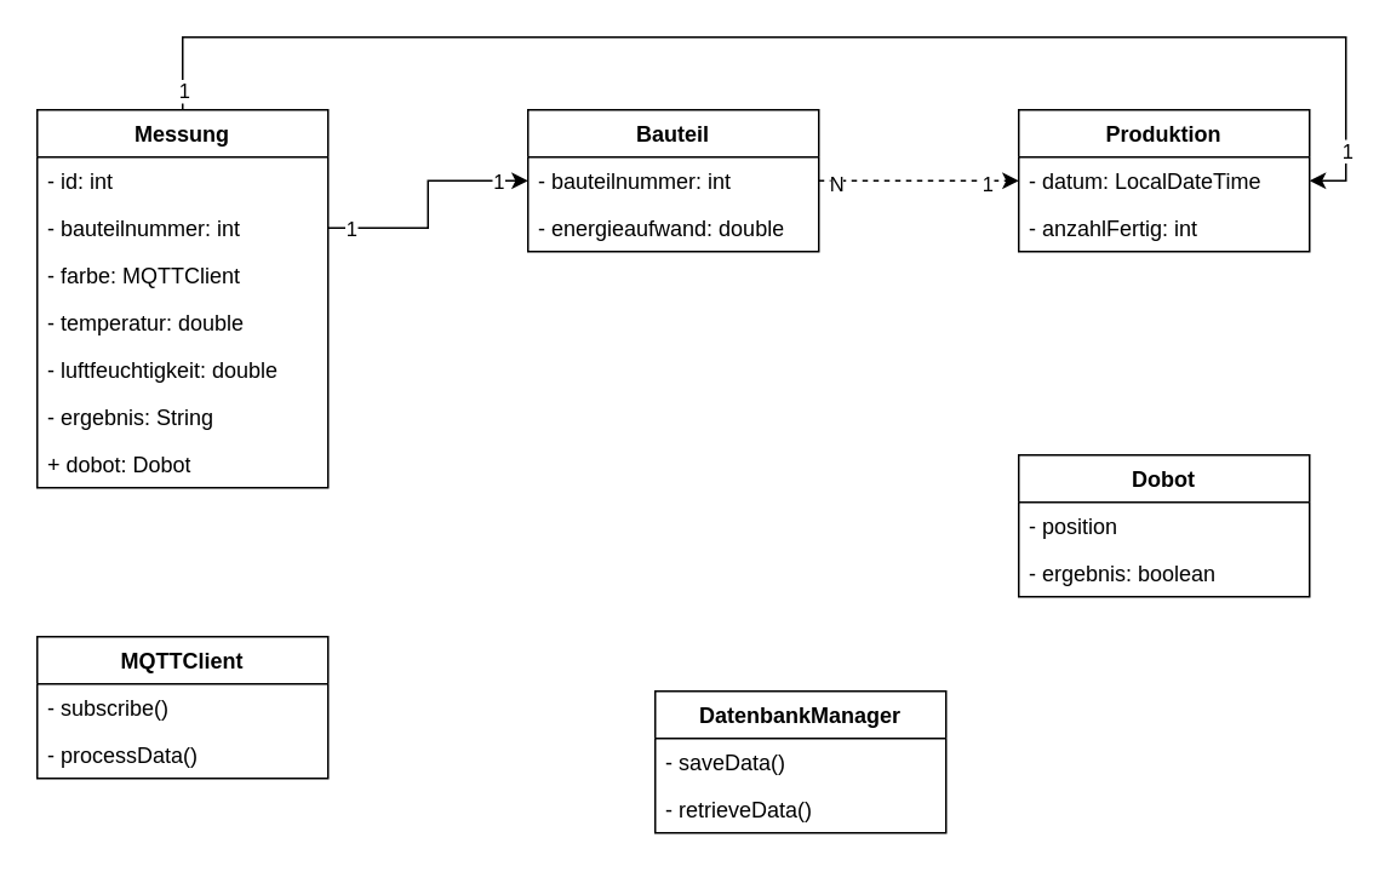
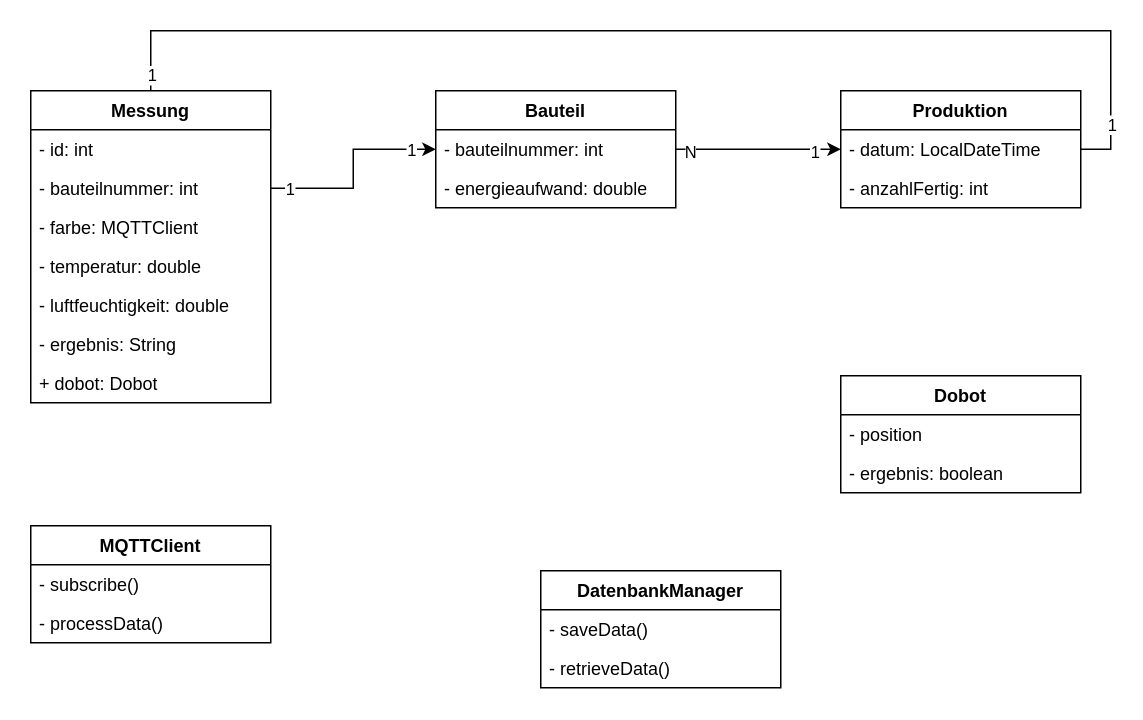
- <mxCell id="13" style="edgeStyle=orthogonalEdgeStyle;rounded=0;orthogonalLoop=1;jettySize=auto;html=1;dashed=1;" edge="1" parent="1" source="16" target="22"><mxGeometry relative="1" as="geometry" /></mxCell>
+ <mxCell id="13" style="edgeStyle=orthogonalEdgeStyle;rounded=0;orthogonalLoop=1;jettySize=auto;html=1;" edge="1" parent="1" source="16" target="22"><mxGeometry relative="1" as="geometry" /></mxCell>
- <mxCell id="31" style="edgeStyle=orthogonalEdgeStyle;rounded=0;orthogonalLoop=1;jettySize=auto;html=1;entryX=1;entryY=0.5;entryDx=0;entryDy=0;" edge="1" parent="1" source="2" target="23"><mxGeometry relative="1" as="geometry"><Array as="points"><mxPoint x="100" y="20" /><mxPoint x="740" y="20" /><mxPoint x="740" y="99" /></Array></mxGeometry></mxCell>
+ <mxCell id="31" style="edgeStyle=orthogonalEdgeStyle;rounded=0;orthogonalLoop=1;jettySize=auto;html=1;entryX=1;entryY=0.5;entryDx=0;entryDy=0;endArrow=none;" edge="1" parent="1" source="2" target="23"><mxGeometry relative="1" as="geometry"><Array as="points"><mxPoint x="100" y="20" /><mxPoint x="740" y="20" /><mxPoint x="740" y="99" /></Array></mxGeometry></mxCell>
